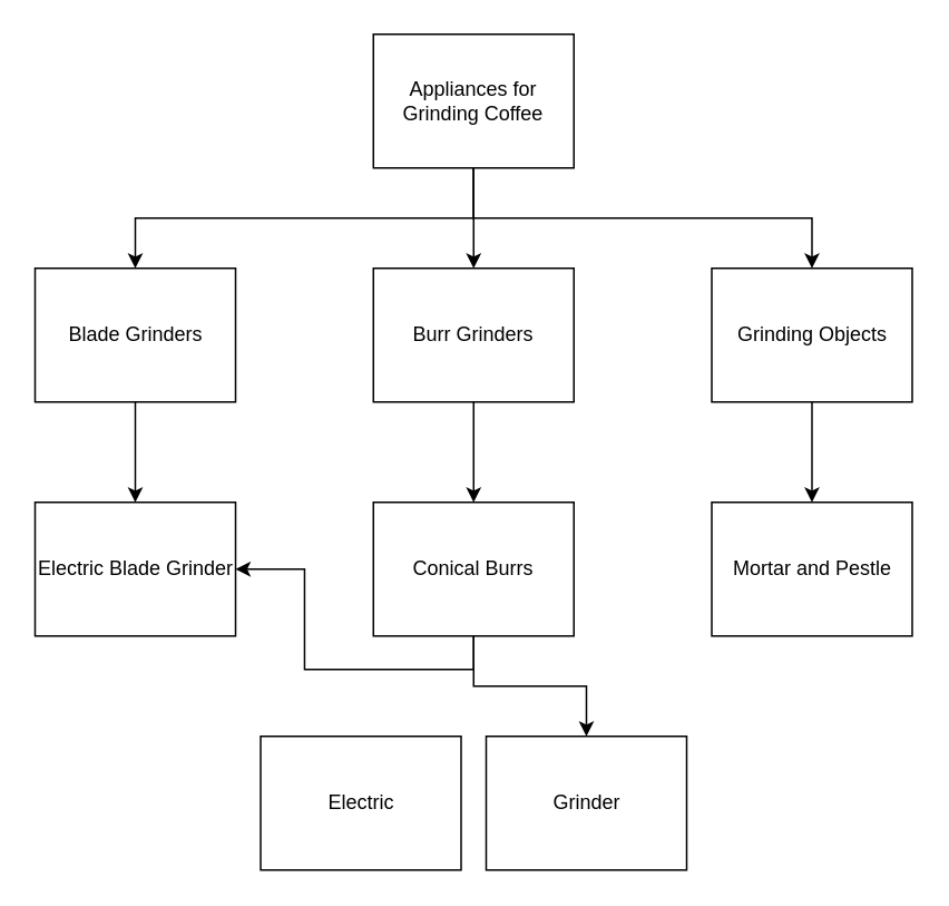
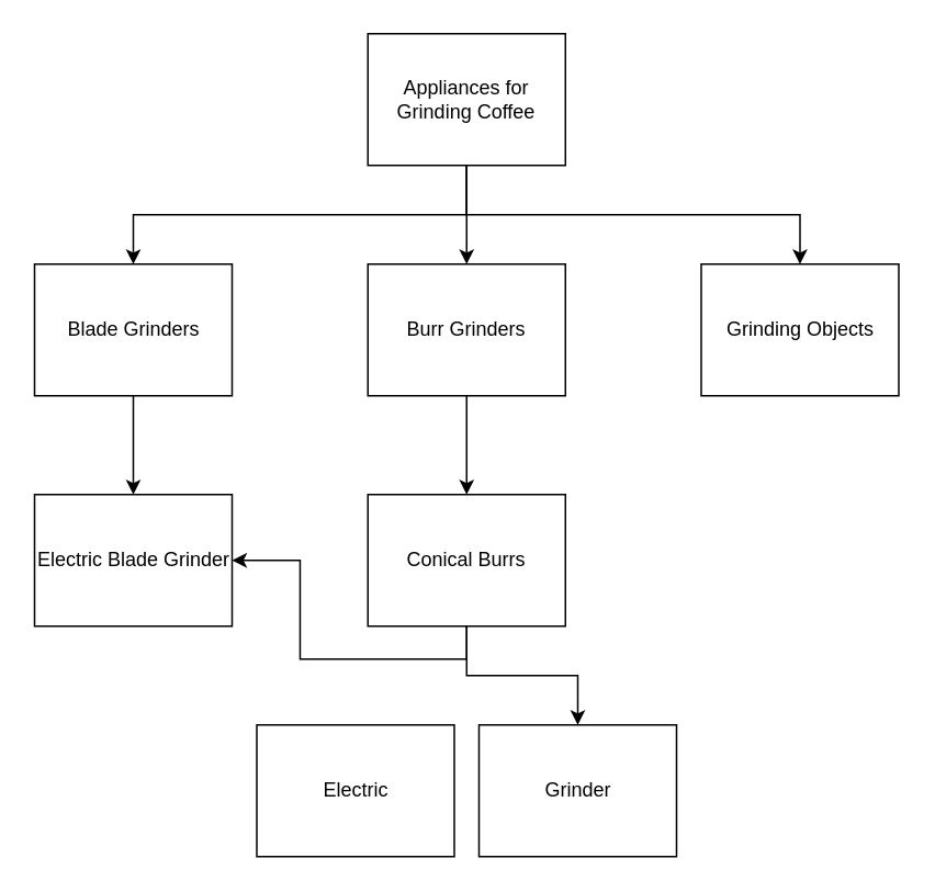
- <mxCell id="18" style="edgeStyle=orthogonalEdgeStyle;orthogonalLoop=1;rounded=0;jettySize=auto;entryX=0.5;entryY=0;exitX=0.5;exitY=1;" edge="1" parent="1" source="5" target="7"><mxGeometry relative="1" as="geometry" /></mxCell>
- <mxCell id="7" value="Mortar and Pestle" style="whiteSpace=wrap;rounded=0;dashed=0;" vertex="1" parent="1"><mxGeometry x="425.5" y="300" width="120" height="80" as="geometry" /></mxCell>
